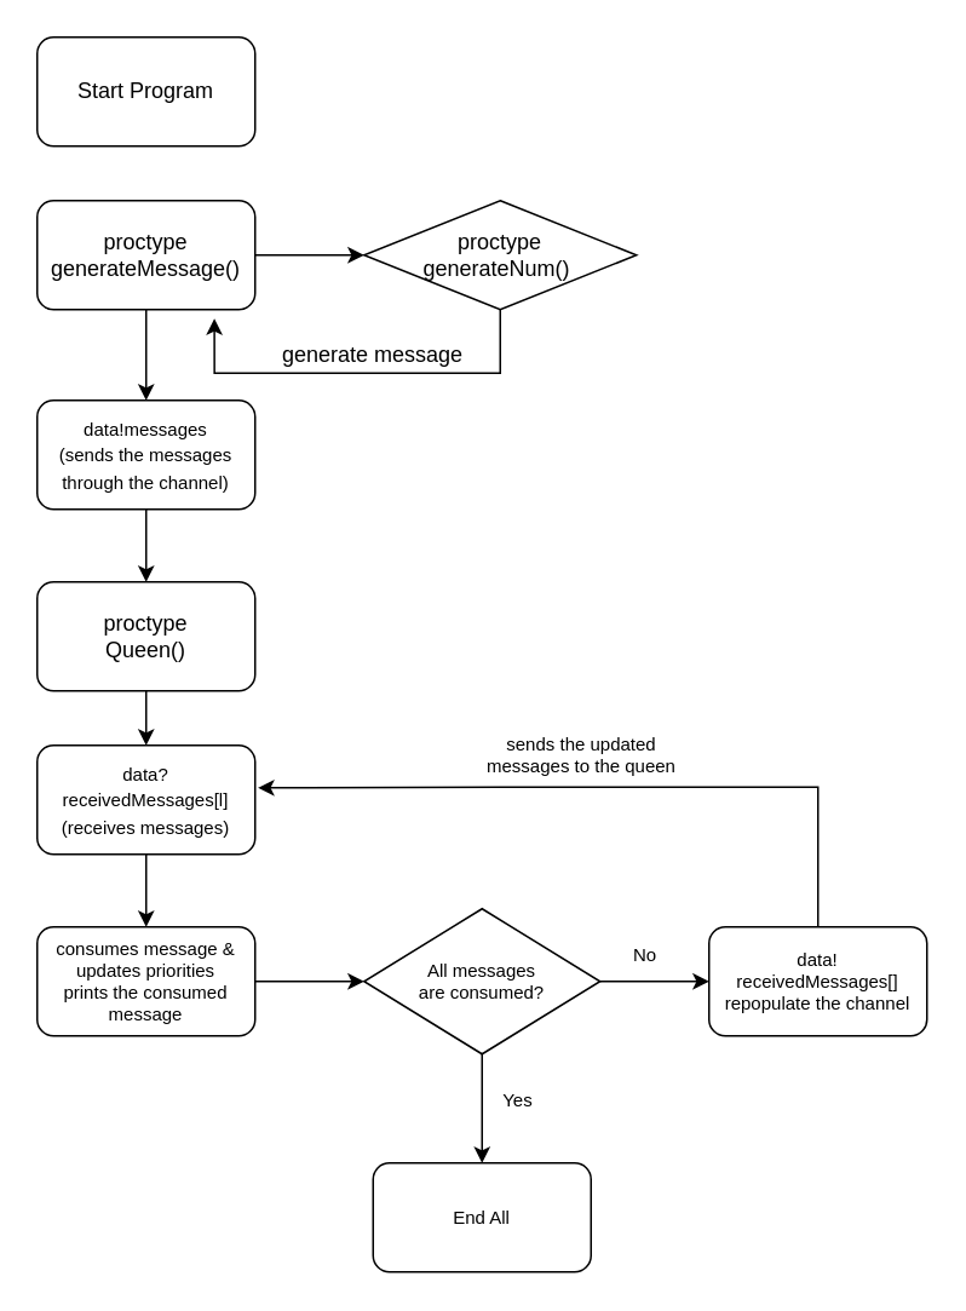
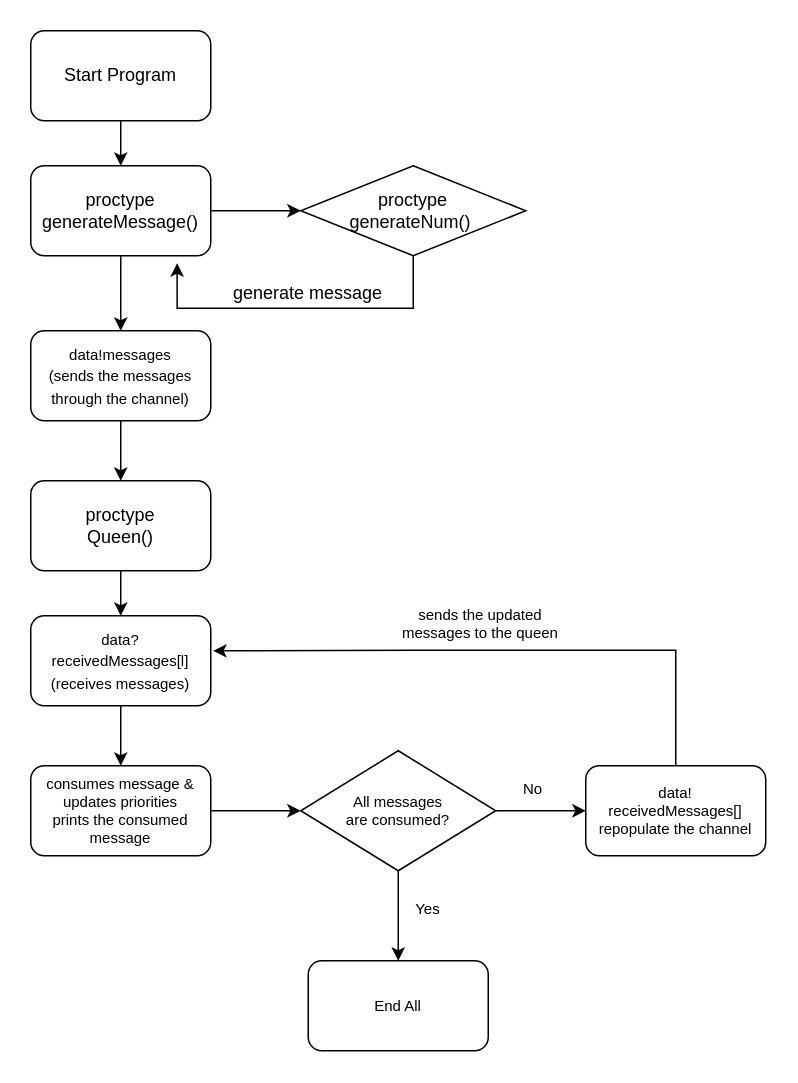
+ <mxCell id="2" style="edgeStyle=orthogonalEdgeStyle;rounded=0;orthogonalLoop=1;jettySize=auto;html=1;entryX=0.5;entryY=0;entryDx=0;entryDy=0;" edge="1" parent="1" source="3" target="6"><mxGeometry relative="1" as="geometry" /></mxCell>
